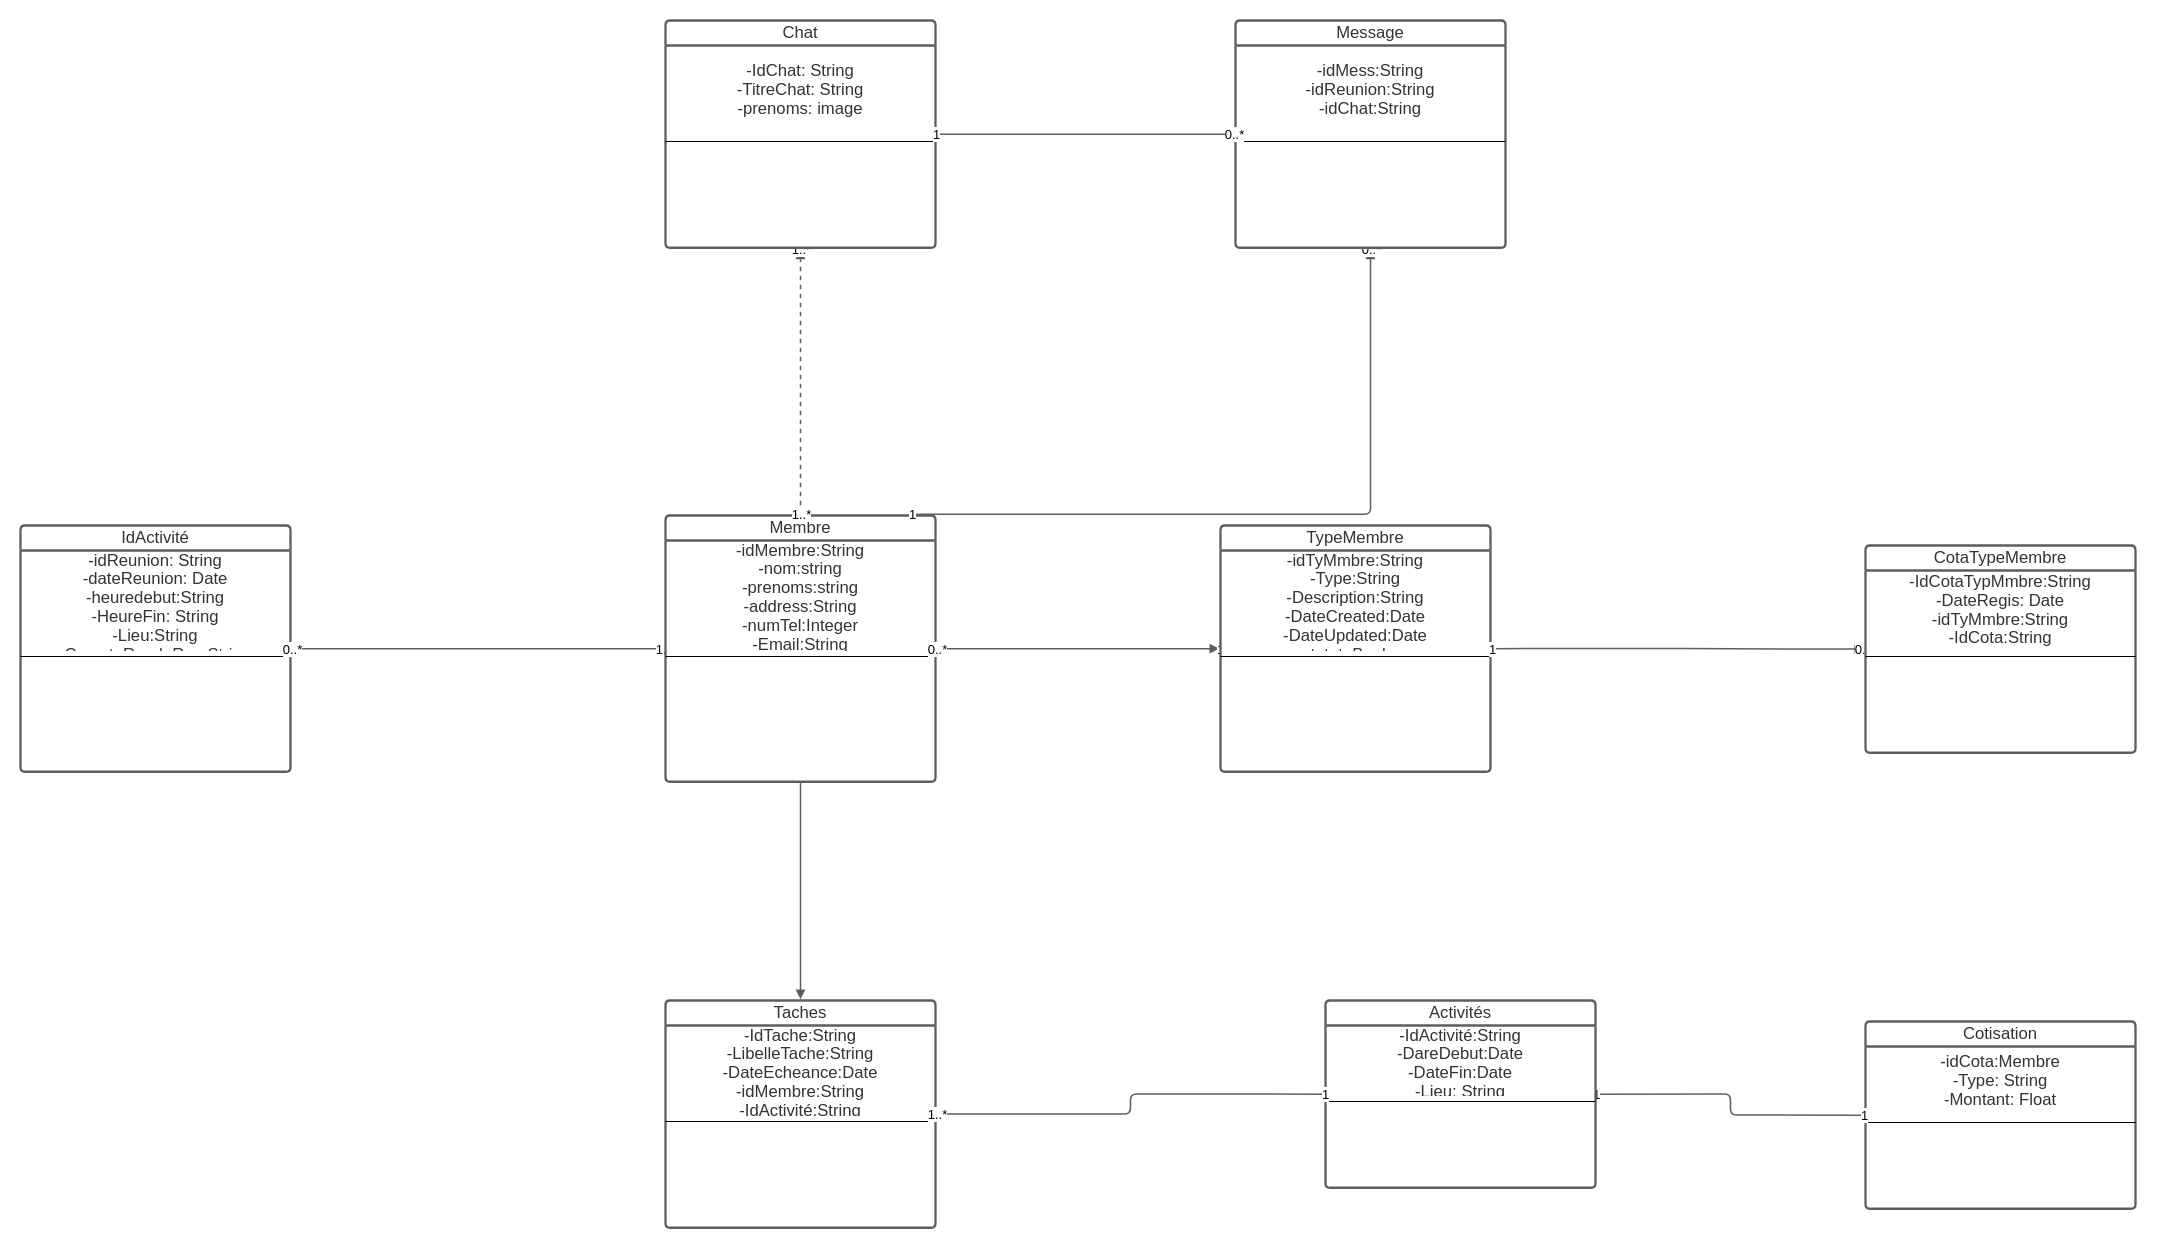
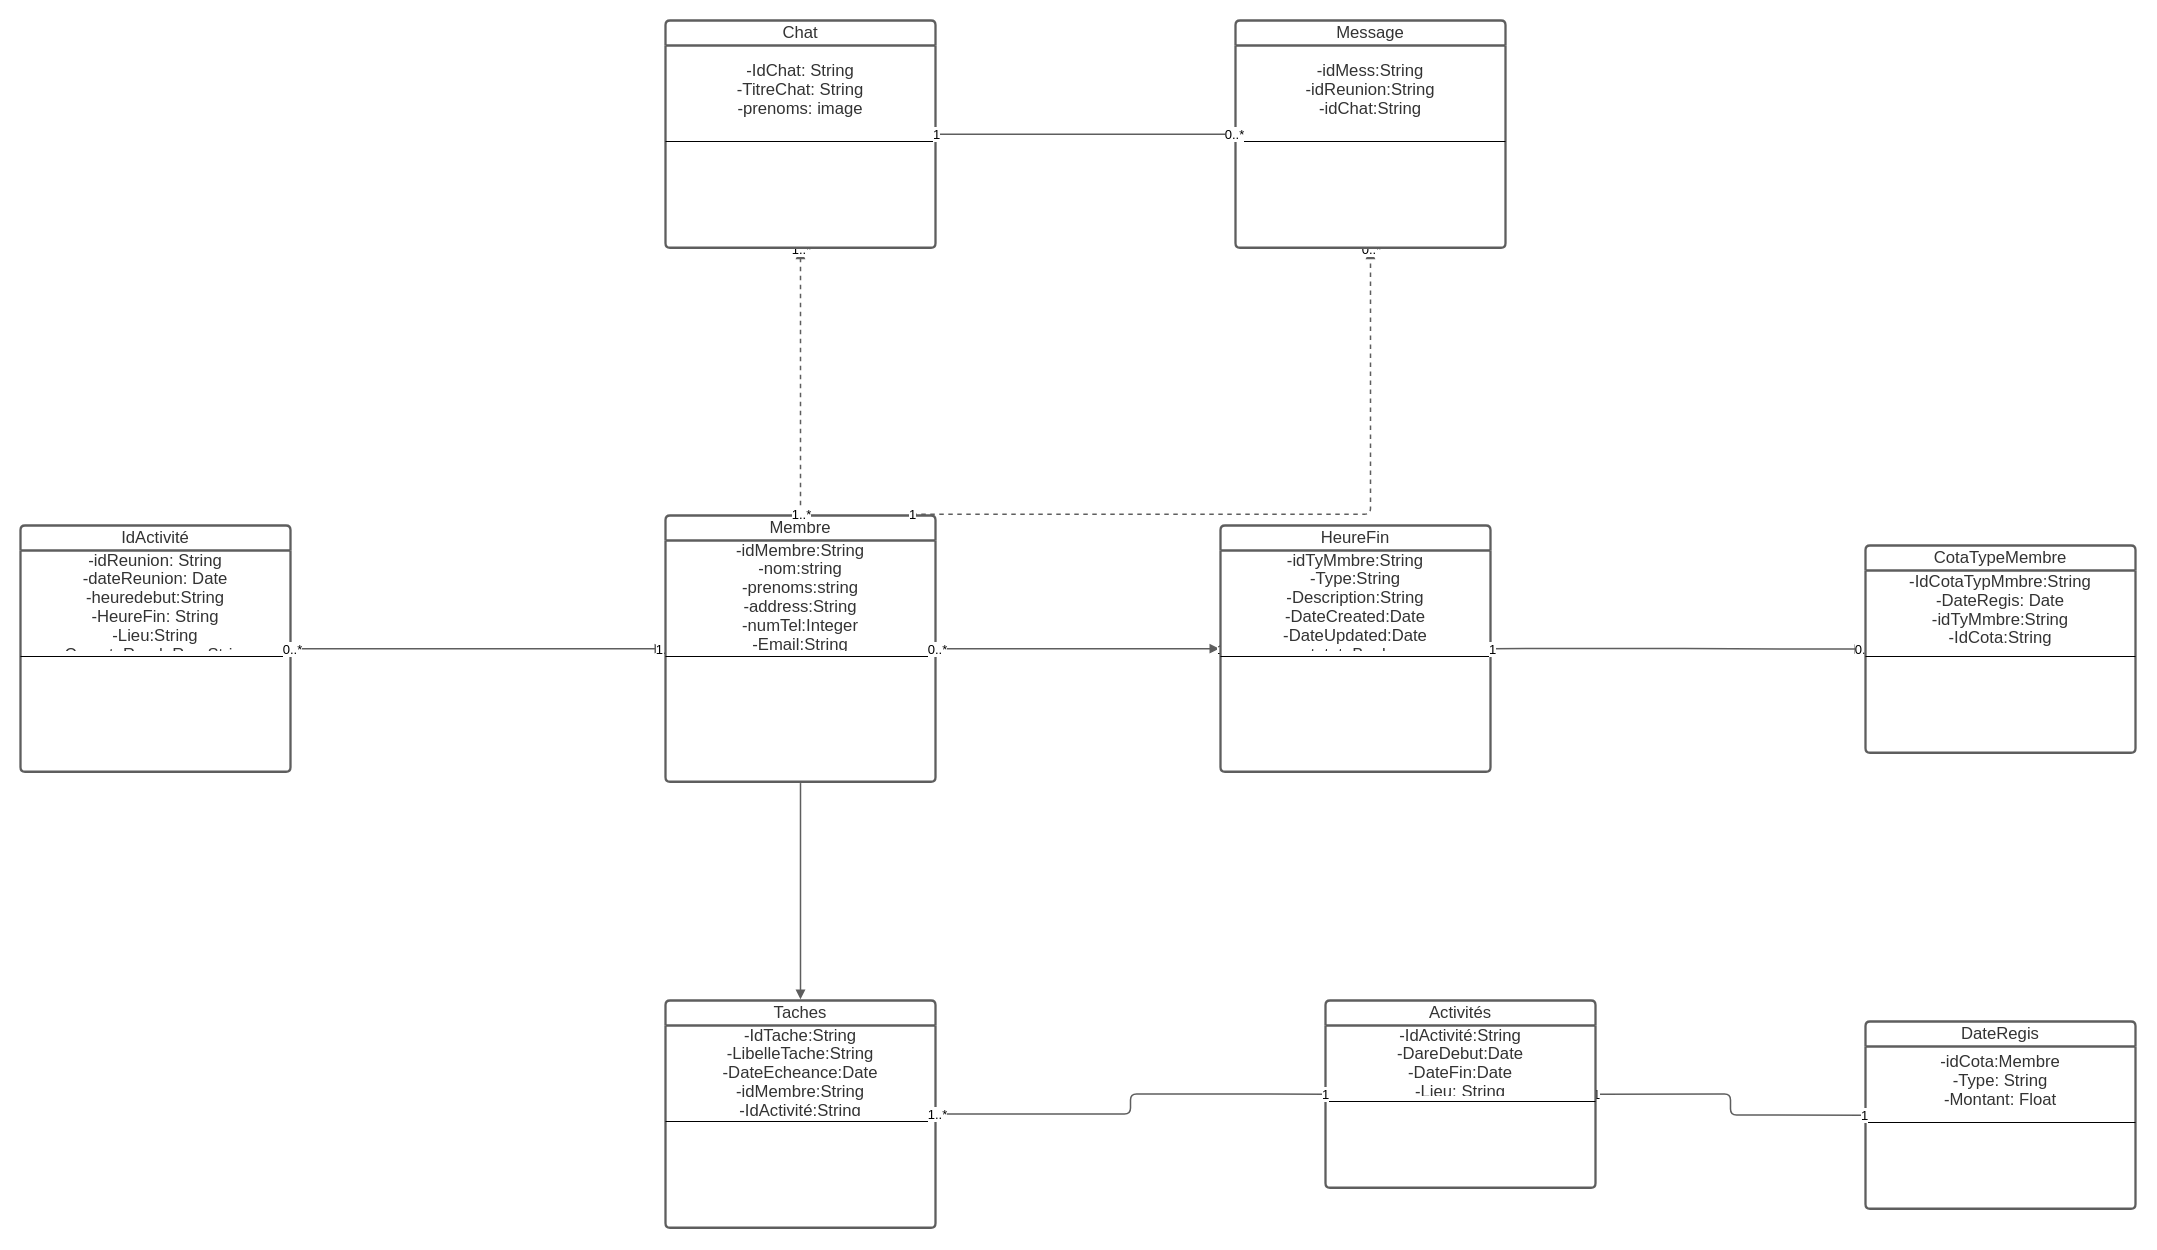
- <mxCell id="53" value="" style="html=1;jettySize=18;whiteSpace=wrap;fontSize=13;strokeColor=#5E5E5E;strokeWidth=1.5;rounded=1;arcSize=12;edgeStyle=orthogonalEdgeStyle;startArrow=none;endArrow=block;endFill=1;exitX=0.914;exitY=-0.005;exitPerimeter=0;entryX=0.5;entryY=1.007;entryPerimeter=0;lucidId=Ab2Y6kkTwaQ6;" edge="1" parent="1" source="9" target="56"><mxGeometry width="100" height="100" relative="1" as="geometry"><Array as="points" /></mxGeometry></mxCell>
+ <mxCell id="53" value="" style="html=1;jettySize=18;whiteSpace=wrap;fontSize=13;strokeColor=#5E5E5E;strokeWidth=1.5;rounded=1;arcSize=12;edgeStyle=orthogonalEdgeStyle;startArrow=none;endArrow=block;endFill=1;exitX=0.914;exitY=-0.005;exitPerimeter=0;entryX=0.5;entryY=1.007;entryPerimeter=0;lucidId=Ab2Y6kkTwaQ6;dashed=1;" edge="1" parent="1" source="9" target="56"><mxGeometry width="100" height="100" relative="1" as="geometry"><Array as="points" /></mxGeometry></mxCell>
- <mxCell id="16" value="TypeMembre" style="html=1;overflow=block;blockSpacing=1;swimlane;childLayout=stackLayout;horizontal=1;horizontalStack=0;resizeParent=1;resizeParentMax=0;resizeLast=0;collapsible=0;fontStyle=0;marginBottom=0;swimlaneFillColor=#ffffff;startSize=25;whiteSpace=wrap;fontSize=16.7;fontColor=#333333;align=center;spacing=0;strokeColor=#5E5E5E;rounded=1;absoluteArcSize=1;arcSize=9;strokeWidth=2.3;" vertex="1" parent="1"><mxGeometry x="1220" y="525" width="270" height="246.25" as="geometry" /></mxCell>
+ <mxCell id="16" value="HeureFin" style="html=1;overflow=block;blockSpacing=1;swimlane;childLayout=stackLayout;horizontal=1;horizontalStack=0;resizeParent=1;resizeParentMax=0;resizeLast=0;collapsible=0;fontStyle=0;marginBottom=0;swimlaneFillColor=#ffffff;startSize=25;whiteSpace=wrap;fontSize=16.7;fontColor=#333333;align=center;spacing=0;strokeColor=#5E5E5E;rounded=1;absoluteArcSize=1;arcSize=9;strokeWidth=2.3;" vertex="1" parent="1"><mxGeometry x="1220" y="525" width="270" height="246.25" as="geometry" /></mxCell>
- <mxCell id="6" value="" style="html=1;jettySize=18;whiteSpace=wrap;fontSize=13;strokeColor=#5E5E5E;strokeWidth=1.5;rounded=1;arcSize=12;edgeStyle=orthogonalEdgeStyle;startArrow=block;startFill=1;endArrow=none;exitX=1.004;exitY=0.5;exitPerimeter=0;entryX=-0.004;entryY=0.5;entryPerimeter=0;lucidId=-rVYDt7M69tv;" edge="1" parent="1" source="2" target="9"><mxGeometry width="100" height="100" relative="1" as="geometry"><Array as="points" /></mxGeometry></mxCell>
+ <mxCell id="6" value="" style="html=1;jettySize=18;whiteSpace=wrap;fontSize=13;strokeColor=#5E5E5E;strokeWidth=1.5;rounded=1;arcSize=12;edgeStyle=orthogonalEdgeStyle;startArrow=block;startFill=1;endArrow=block;exitX=1.004;exitY=0.5;exitPerimeter=0;entryX=-0.004;entryY=0.5;entryPerimeter=0;lucidId=-rVYDt7M69tv;" edge="1" parent="1" source="2" target="9"><mxGeometry width="100" height="100" relative="1" as="geometry"><Array as="points" /></mxGeometry></mxCell>
- <mxCell id="27" value="Cotisation" style="html=1;overflow=block;blockSpacing=1;swimlane;childLayout=stackLayout;horizontal=1;horizontalStack=0;resizeParent=1;resizeParentMax=0;resizeLast=0;collapsible=0;fontStyle=0;marginBottom=0;swimlaneFillColor=#ffffff;startSize=25;whiteSpace=wrap;fontSize=16.7;fontColor=#333333;align=center;spacing=0;strokeColor=#5E5E5E;rounded=1;absoluteArcSize=1;arcSize=9;strokeWidth=2.3;" vertex="1" parent="1"><mxGeometry x="1865" y="1021" width="270" height="187.25" as="geometry" /></mxCell>
+ <mxCell id="27" value="DateRegis" style="html=1;overflow=block;blockSpacing=1;swimlane;childLayout=stackLayout;horizontal=1;horizontalStack=0;resizeParent=1;resizeParentMax=0;resizeLast=0;collapsible=0;fontStyle=0;marginBottom=0;swimlaneFillColor=#ffffff;startSize=25;whiteSpace=wrap;fontSize=16.7;fontColor=#333333;align=center;spacing=0;strokeColor=#5E5E5E;rounded=1;absoluteArcSize=1;arcSize=9;strokeWidth=2.3;" vertex="1" parent="1"><mxGeometry x="1865" y="1021" width="270" height="187.25" as="geometry" /></mxCell>
